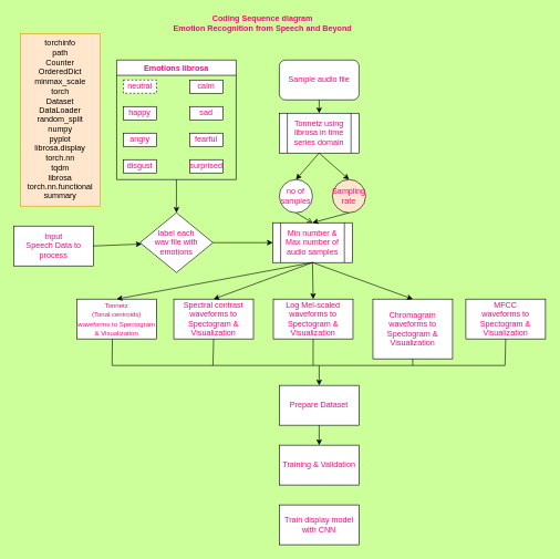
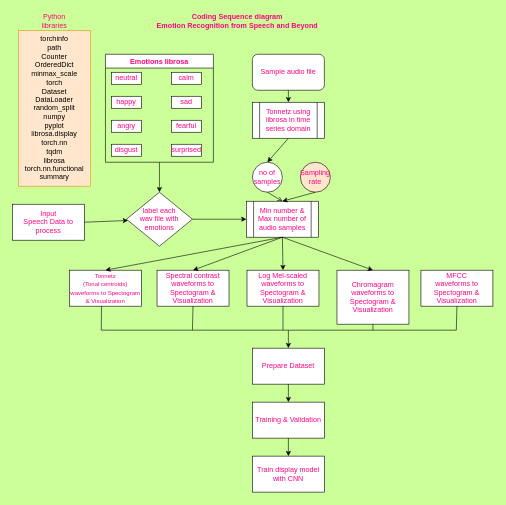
+ <mxCell id="4" value="Python libraries" style="text;html=1;strokeColor=none;fillColor=none;align=center;verticalAlign=middle;whiteSpace=wrap;rounded=0;fontColor=#FF0080;" vertex="1" parent="1"><mxGeometry x="60" y="20" width="60" height="30" as="geometry" /></mxCell>
- <mxCell id="7" value="neutral" style="whiteSpace=wrap;html=1;fontColor=#FF0080;dashed=1;" vertex="1" parent="6"><mxGeometry x="10" y="30" width="50" height="20" as="geometry" /></mxCell>
+ <mxCell id="7" value="neutral" style="whiteSpace=wrap;html=1;fontColor=#FF0080;" vertex="1" parent="6"><mxGeometry x="10" y="30" width="50" height="20" as="geometry" /></mxCell>
- <mxCell id="24" value="" style="endArrow=classic;html=1;rounded=0;fontColor=#FF0080;exitX=0.5;exitY=1;exitDx=0;exitDy=0;entryX=0.5;entryY=0;entryDx=0;entryDy=0;" edge="1" parent="1" source="20" target="22"><mxGeometry width="50" height="50" relative="1" as="geometry"><mxPoint x="490" y="240" as="sourcePoint" /><mxPoint x="455" y="280" as="targetPoint" /></mxGeometry></mxCell>
+ <mxCell id="48" value="" style="endArrow=classic;html=1;rounded=0;fontSize=10;fontColor=#FF0080;exitX=0.5;exitY=1;exitDx=0;exitDy=0;entryX=0.5;entryY=0;entryDx=0;entryDy=0;" edge="1" parent="1" source="45" target="46"><mxGeometry width="50" height="50" relative="1" as="geometry"><mxPoint x="490" y="650" as="sourcePoint" /><mxPoint x="490" y="680" as="targetPoint" /></mxGeometry></mxCell>
